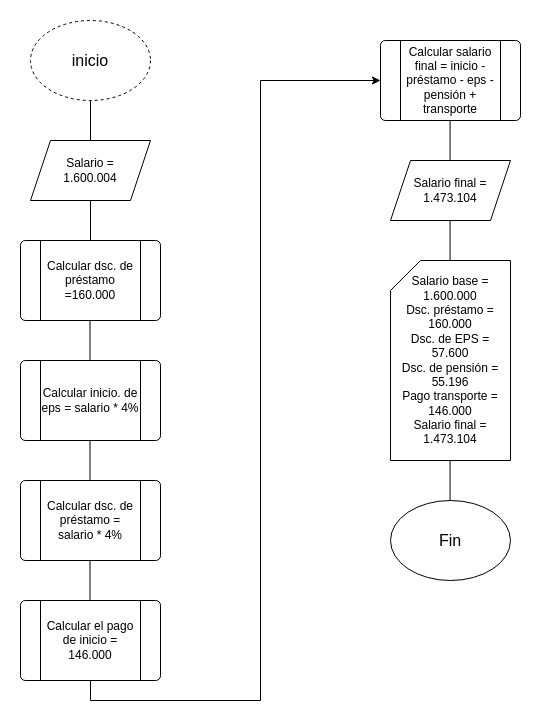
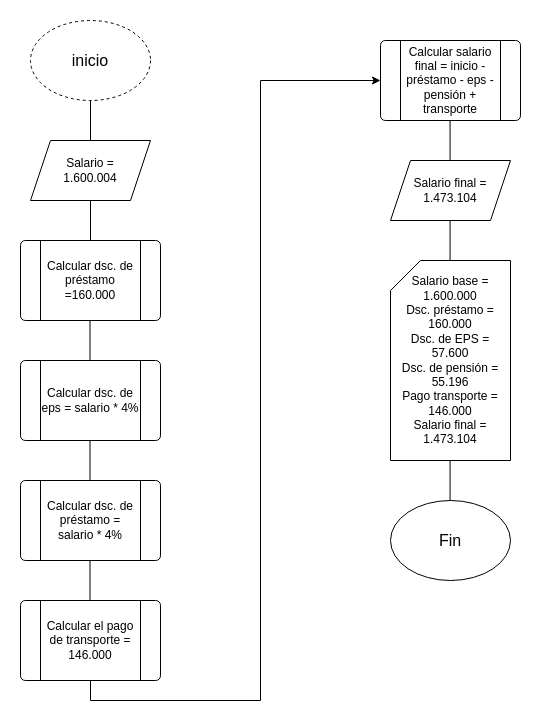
- <mxCell id="12" value="Calcular inicio. de eps = salario * 4%" style="text;strokeColor=none;align=center;fillColor=none;html=1;verticalAlign=middle;whiteSpace=wrap;rounded=0;" parent="1" vertex="1"><mxGeometry x="40" y="360" width="100" height="80" as="geometry" /></mxCell>
+ <mxCell id="12" value="Calcular dsc. de eps = salario * 4%" style="text;strokeColor=none;align=center;fillColor=none;html=1;verticalAlign=middle;whiteSpace=wrap;rounded=0;" parent="1" vertex="1"><mxGeometry x="40" y="360" width="100" height="80" as="geometry" /></mxCell>
- <mxCell id="17" value="Calcular el pago de inicio = 146.000" style="text;strokeColor=none;align=center;fillColor=none;html=1;verticalAlign=middle;whiteSpace=wrap;rounded=0;" parent="1" vertex="1"><mxGeometry x="40" y="600" width="100" height="80" as="geometry" /></mxCell>
+ <mxCell id="17" value="Calcular el pago de transporte = 146.000" style="text;strokeColor=none;align=center;fillColor=none;html=1;verticalAlign=middle;whiteSpace=wrap;rounded=0;" parent="1" vertex="1"><mxGeometry x="40" y="600" width="100" height="80" as="geometry" /></mxCell>
